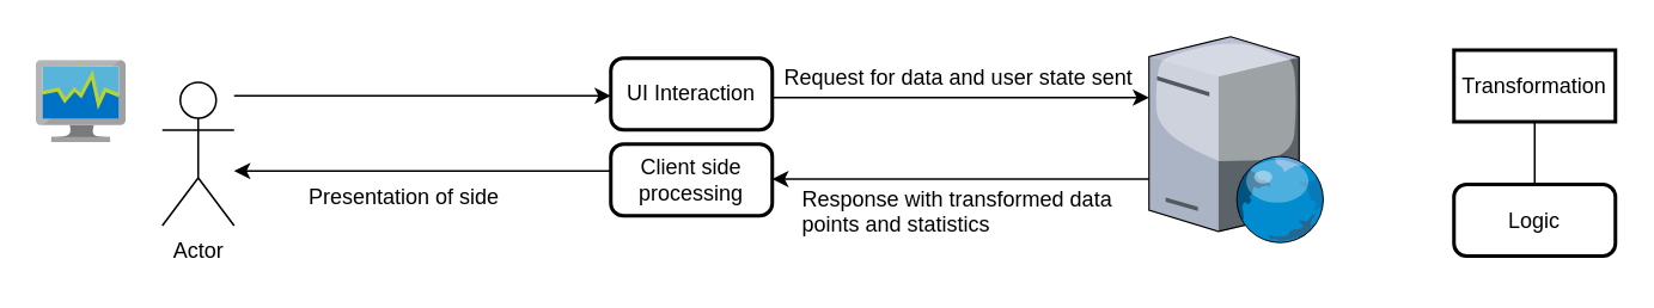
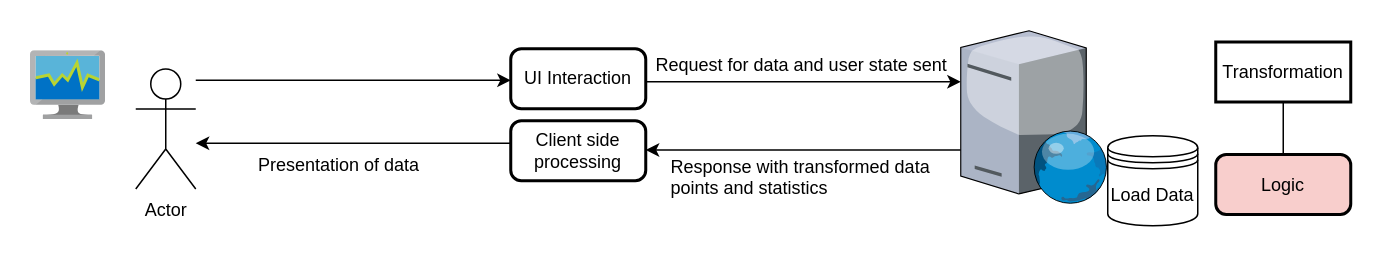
- <mxCell id="17" value="Presentation of side&lt;br&gt;" style="text;html=1;" vertex="1" parent="1"><mxGeometry x="170" y="96" width="110" height="30" as="geometry" /></mxCell>
+ <mxCell id="17" value="Presentation of data&lt;br&gt;" style="text;html=1;" vertex="1" parent="1"><mxGeometry x="170" y="96" width="110" height="30" as="geometry" /></mxCell>
+ <mxCell id="8" value="Load Data" style="shape=datastore;whiteSpace=wrap;html=1;" vertex="1" parent="1"><mxGeometry x="738" y="90" width="60" height="60" as="geometry" /></mxCell>
- <mxCell id="14" value="Logic" style="rounded=1;whiteSpace=wrap;html=1;absoluteArcSize=1;arcSize=14;strokeWidth=2;flipH=0;" vertex="1" parent="1"><mxGeometry x="810" y="102.5" width="90" height="40" as="geometry" /></mxCell>
+ <mxCell id="14" value="Logic" style="rounded=1;whiteSpace=wrap;html=1;absoluteArcSize=1;arcSize=14;strokeWidth=2;flipH=0;fillColor=#f8cecc;" vertex="1" parent="1"><mxGeometry x="810" y="102.5" width="90" height="40" as="geometry" /></mxCell>
